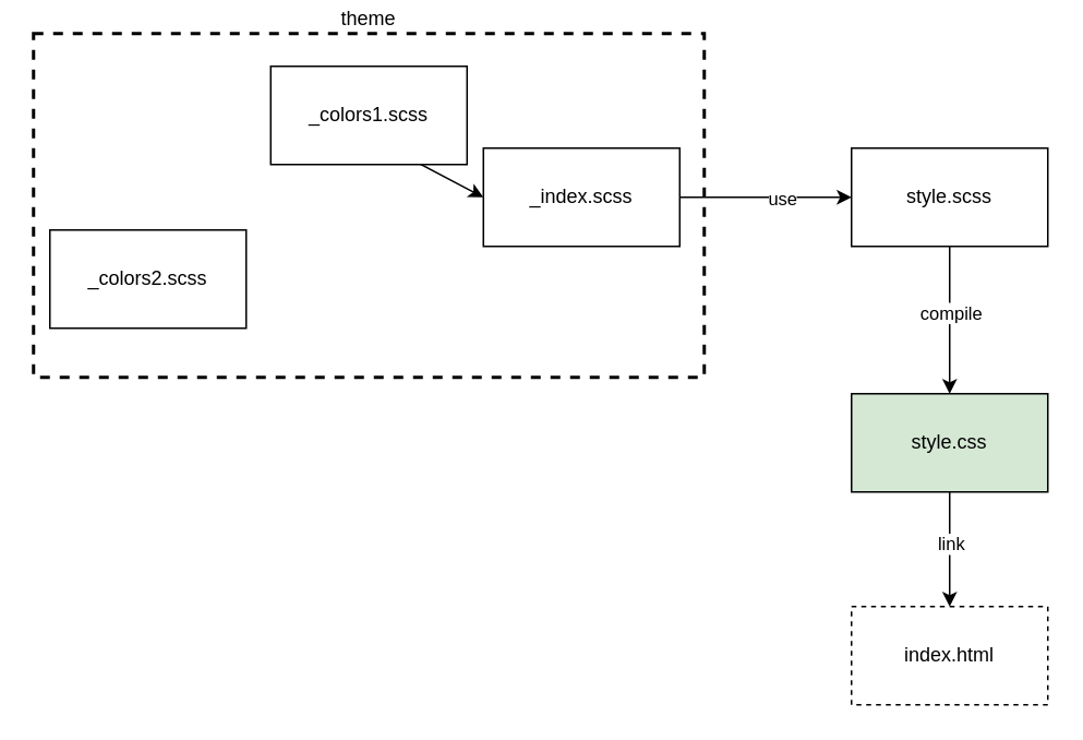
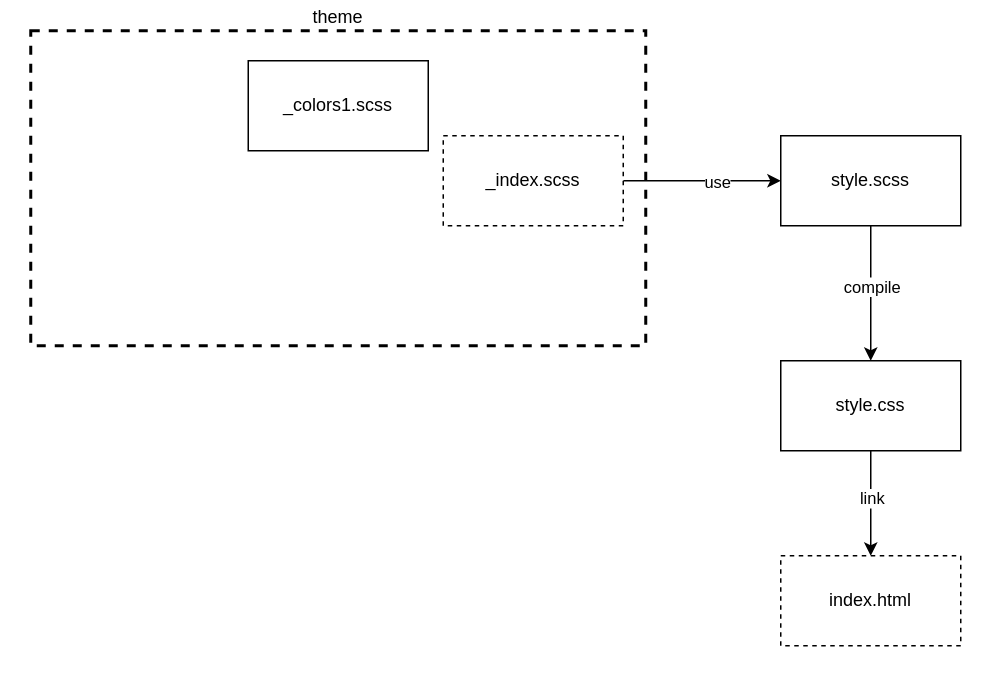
- <mxCell id="3" style="edgeStyle=none;html=1;entryX=0;entryY=0.5;entryDx=0;entryDy=0;" edge="1" parent="1" source="5" target="9"><mxGeometry relative="1" as="geometry"><Array as="points"><mxPoint x="200" y="70" /></Array></mxGeometry></mxCell>
- <mxCell id="4" value="forward" style="edgeLabel;html=1;align=center;verticalAlign=middle;resizable=0;points=[];" vertex="1" connectable="0" parent="3"><mxGeometry x="-0.179" y="-1" relative="1" as="geometry"><mxPoint x="17" y="12" as="offset" /></mxGeometry></mxCell>
- <mxCell id="9" value="_index.scss" style="whiteSpace=wrap;html=1;" vertex="1" parent="1"><mxGeometry x="295" y="90" width="120" height="60" as="geometry" /></mxCell>
+ <mxCell id="9" value="_index.scss" style="whiteSpace=wrap;html=1;dashed=1;" vertex="1" parent="1"><mxGeometry x="295" y="90" width="120" height="60" as="geometry" /></mxCell>
- <mxCell id="6" value="_colors2.scss" style="whiteSpace=wrap;html=1;" vertex="1" parent="1"><mxGeometry x="30" y="140" width="120" height="60" as="geometry" /></mxCell>
- <mxCell id="15" value="style.css" style="whiteSpace=wrap;html=1;fillColor=#d5e8d4;" vertex="1" parent="1"><mxGeometry x="520" y="240" width="120" height="60" as="geometry" /></mxCell>
+ <mxCell id="15" value="style.css" style="whiteSpace=wrap;html=1;" vertex="1" parent="1"><mxGeometry x="520" y="240" width="120" height="60" as="geometry" /></mxCell>
